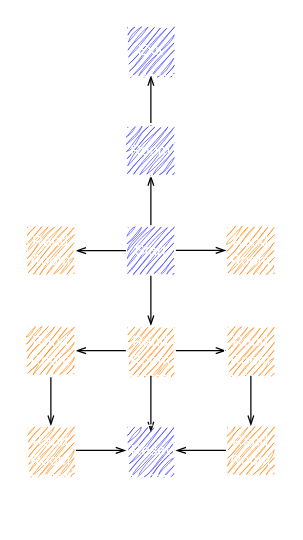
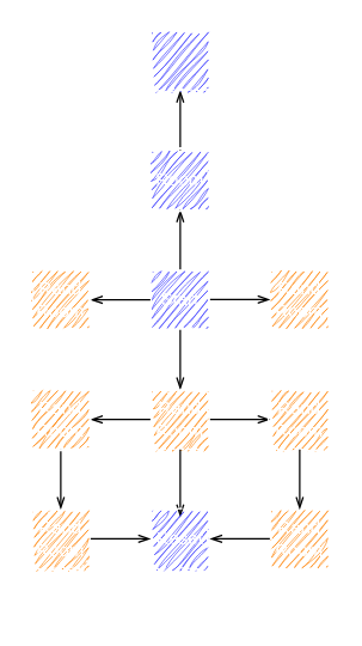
- <mxCell id="10" value="Exit" style="text;html=1;strokeColor=none;fillColor=none;align=center;verticalAlign=middle;whiteSpace=wrap;rounded=0;dashed=1;fontFamily=Helvetica;fontSize=12;fontColor=#ffffff;" parent="1" vertex="1"><mxGeometry x="100" y="25" width="40" height="30" as="geometry" /></mxCell>
